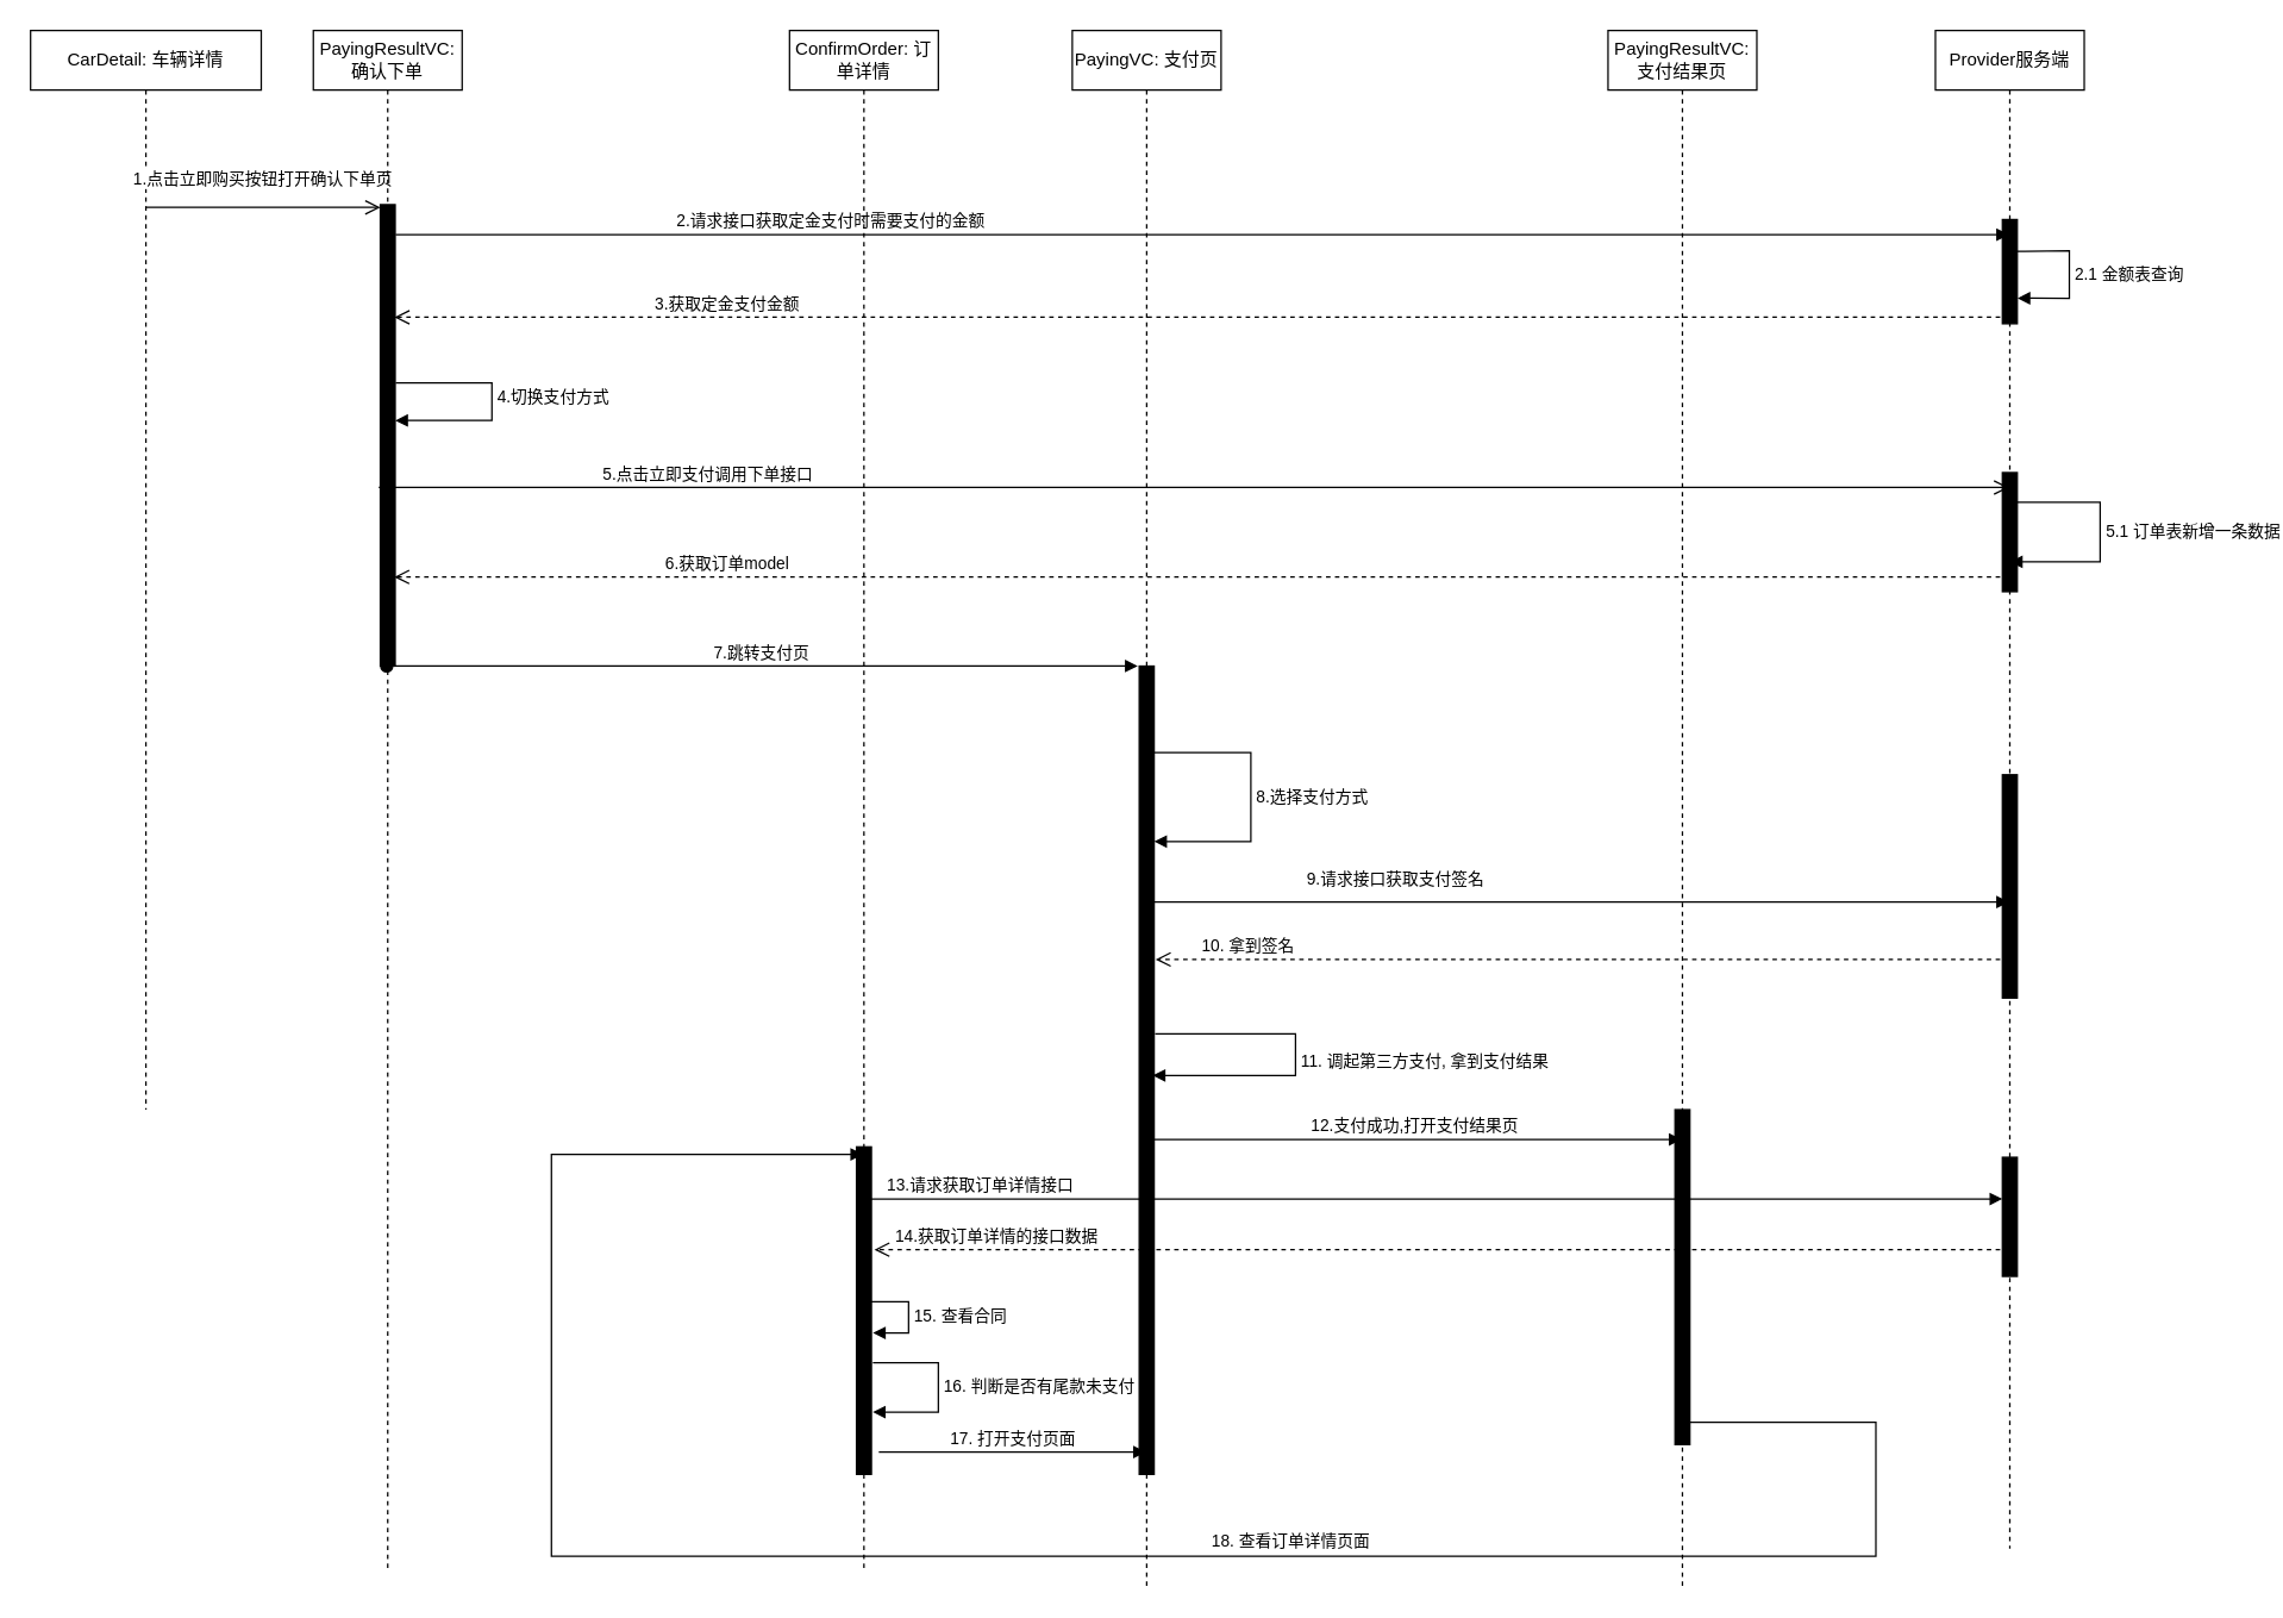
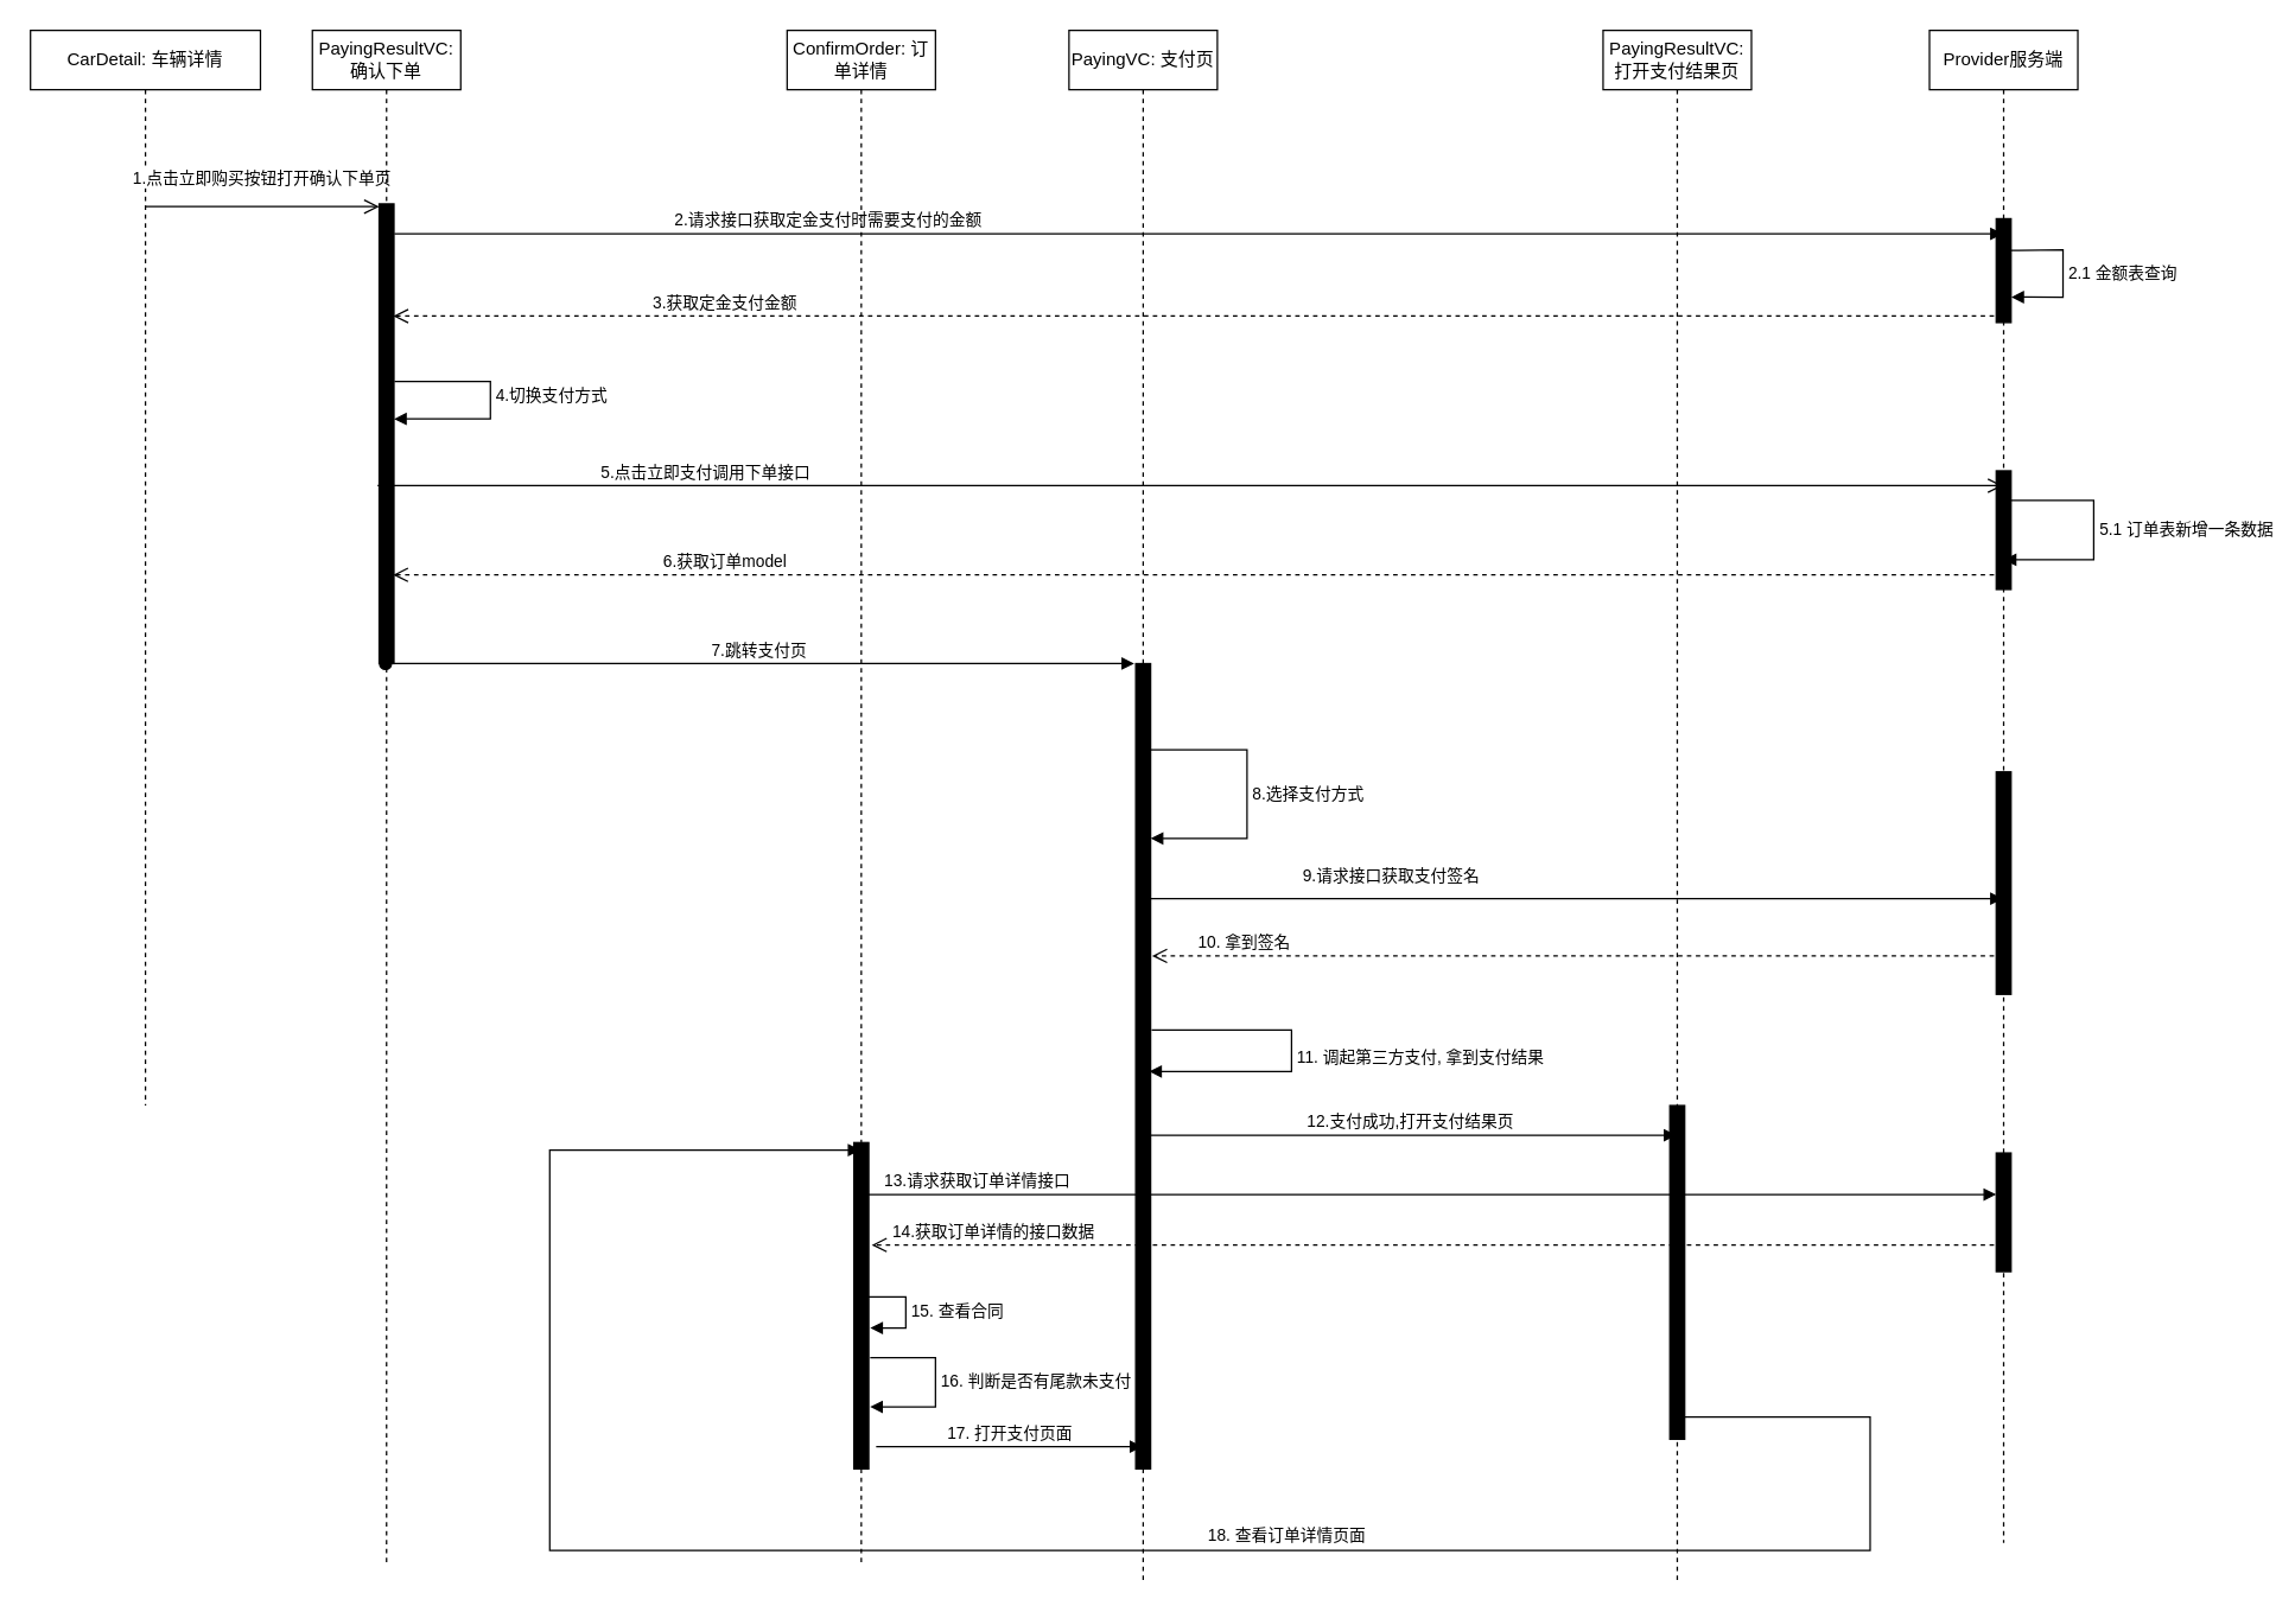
- <mxCell id="33" value="PayingResultVC: 支付结果页" style="shape=umlLifeline;perimeter=lifelinePerimeter;whiteSpace=wrap;html=1;container=1;collapsible=0;recursiveResize=0;outlineConnect=0;fillColor=none;" vertex="1" parent="1"><mxGeometry x="1080" y="20" width="100" height="1045" as="geometry" /></mxCell>
+ <mxCell id="33" value="PayingResultVC: 打开支付结果页" style="shape=umlLifeline;perimeter=lifelinePerimeter;whiteSpace=wrap;html=1;container=1;collapsible=0;recursiveResize=0;outlineConnect=0;fillColor=none;" vertex="1" parent="1"><mxGeometry x="1080" y="20" width="100" height="1045" as="geometry" /></mxCell>
